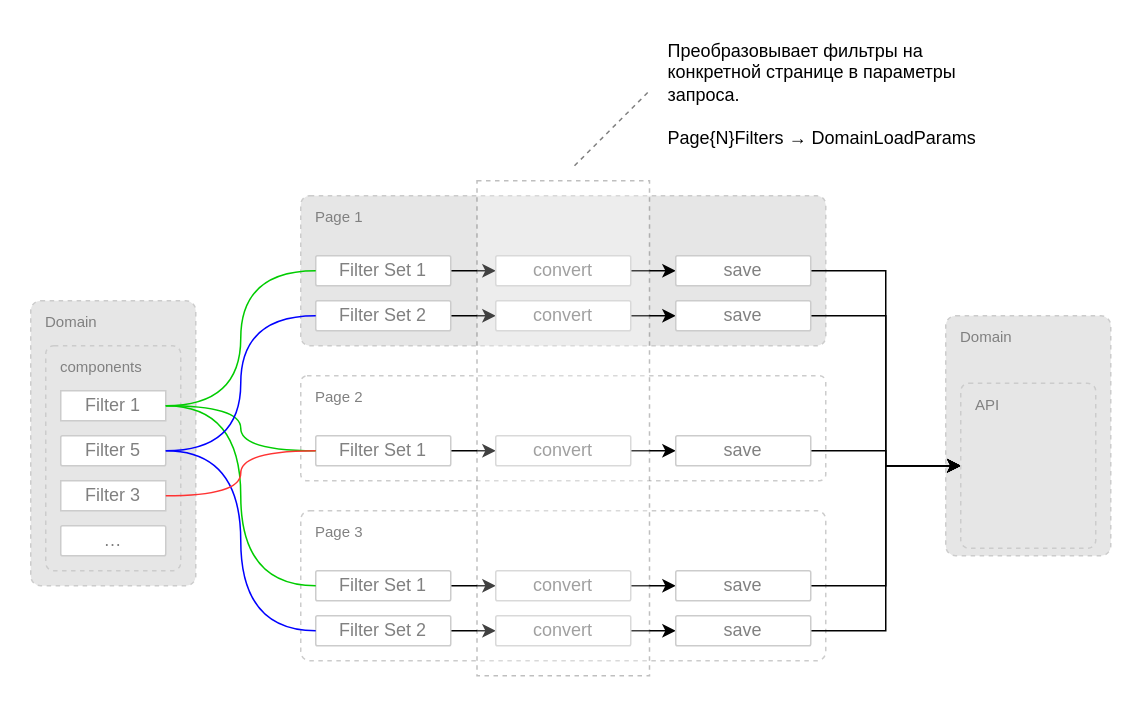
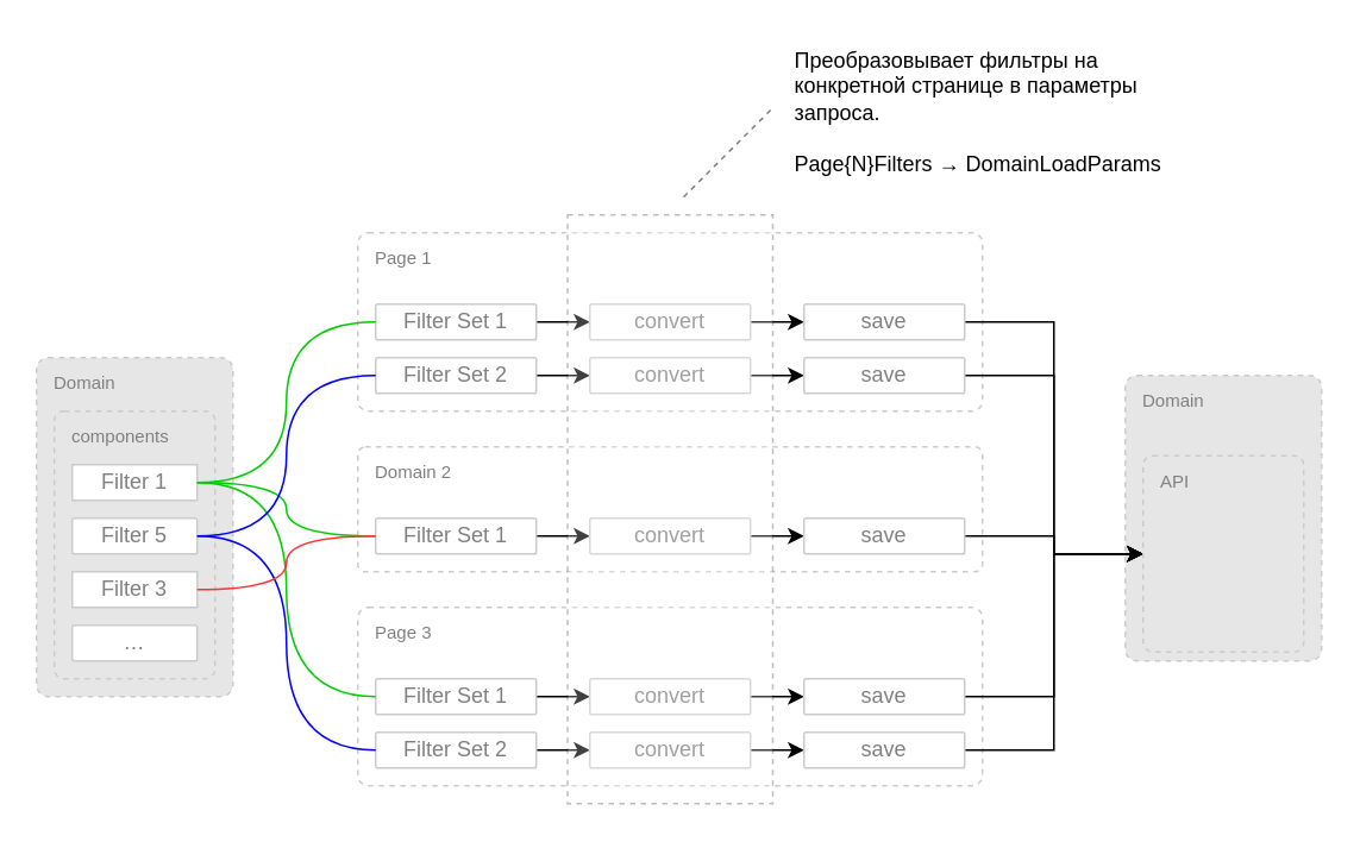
- <mxCell id="9" value="Page 1" style="rounded=1;whiteSpace=wrap;html=1;align=left;verticalAlign=top;spacingLeft=8;fontColor=#808080;strokeColor=#CCCCCC;dashed=1;spacingTop=2;arcSize=6;fontStyle=0;fontSize=10;fillColor=#e6e6e6;" vertex="1" parent="1"><mxGeometry x="200" y="130" width="350" height="100" as="geometry" /></mxCell>
+ <mxCell id="9" value="Page 1" style="rounded=1;whiteSpace=wrap;html=1;align=left;verticalAlign=top;spacingLeft=8;fontColor=#808080;strokeColor=#CCCCCC;dashed=1;spacingTop=2;arcSize=6;fontStyle=0;fontSize=10;" vertex="1" parent="1"><mxGeometry x="200" y="130" width="350" height="100" as="geometry" /></mxCell>
- <mxCell id="22" value="Page 2" style="rounded=1;whiteSpace=wrap;html=1;align=left;verticalAlign=top;spacingLeft=8;fontColor=#808080;strokeColor=#CCCCCC;dashed=1;spacingTop=2;arcSize=6;fontStyle=0;fontSize=10;" vertex="1" parent="1"><mxGeometry x="200" y="250" width="350" height="70" as="geometry" /></mxCell>
+ <mxCell id="22" value="Domain 2" style="rounded=1;whiteSpace=wrap;html=1;align=left;verticalAlign=top;spacingLeft=8;fontColor=#808080;strokeColor=#CCCCCC;dashed=1;spacingTop=2;arcSize=6;fontStyle=0;fontSize=10;" vertex="1" parent="1"><mxGeometry x="200" y="250" width="350" height="70" as="geometry" /></mxCell>
